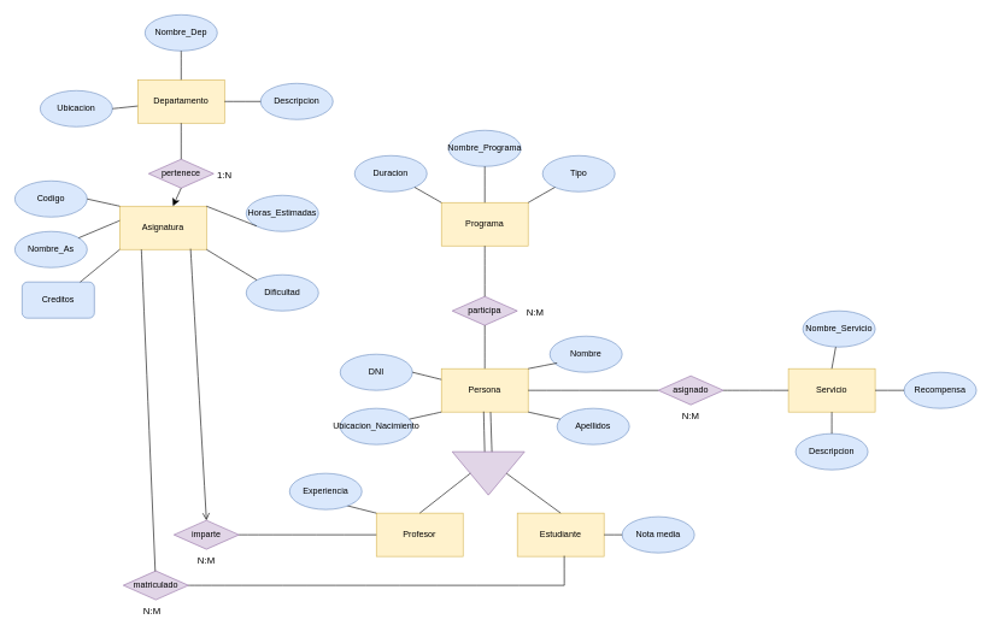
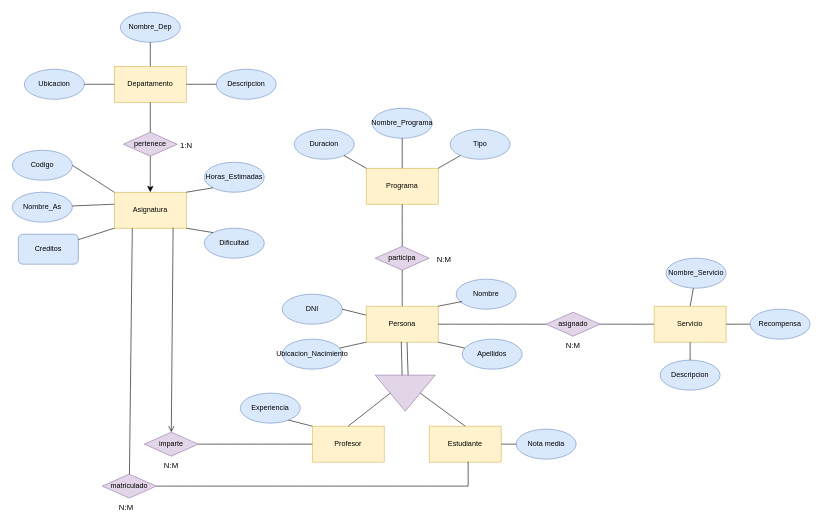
- <mxCell id="15" value="Ubicacion" style="ellipse;whiteSpace=wrap;html=1;fillColor=#dae8fc;strokeColor=#6c8ebf;" vertex="1" parent="1"><mxGeometry x="55" y="125" width="100" height="50" as="geometry" /></mxCell>
+ <mxCell id="15" value="Ubicacion" style="ellipse;whiteSpace=wrap;html=1;fillColor=#dae8fc;strokeColor=#6c8ebf;" vertex="1" parent="1"><mxGeometry x="40" y="115" width="100" height="50" as="geometry" /></mxCell>
- <mxCell id="6" value="Asignatura" style="rounded=0;whiteSpace=wrap;html=1;fillColor=#fff2cc;strokeColor=#d6b656;" vertex="1" parent="1"><mxGeometry x="165" y="285" width="120" height="60" as="geometry" /></mxCell>
+ <mxCell id="6" value="Asignatura" style="rounded=0;whiteSpace=wrap;html=1;fillColor=#fff2cc;strokeColor=#d6b656;" vertex="1" parent="1"><mxGeometry x="190" y="320" width="120" height="60" as="geometry" /></mxCell>
